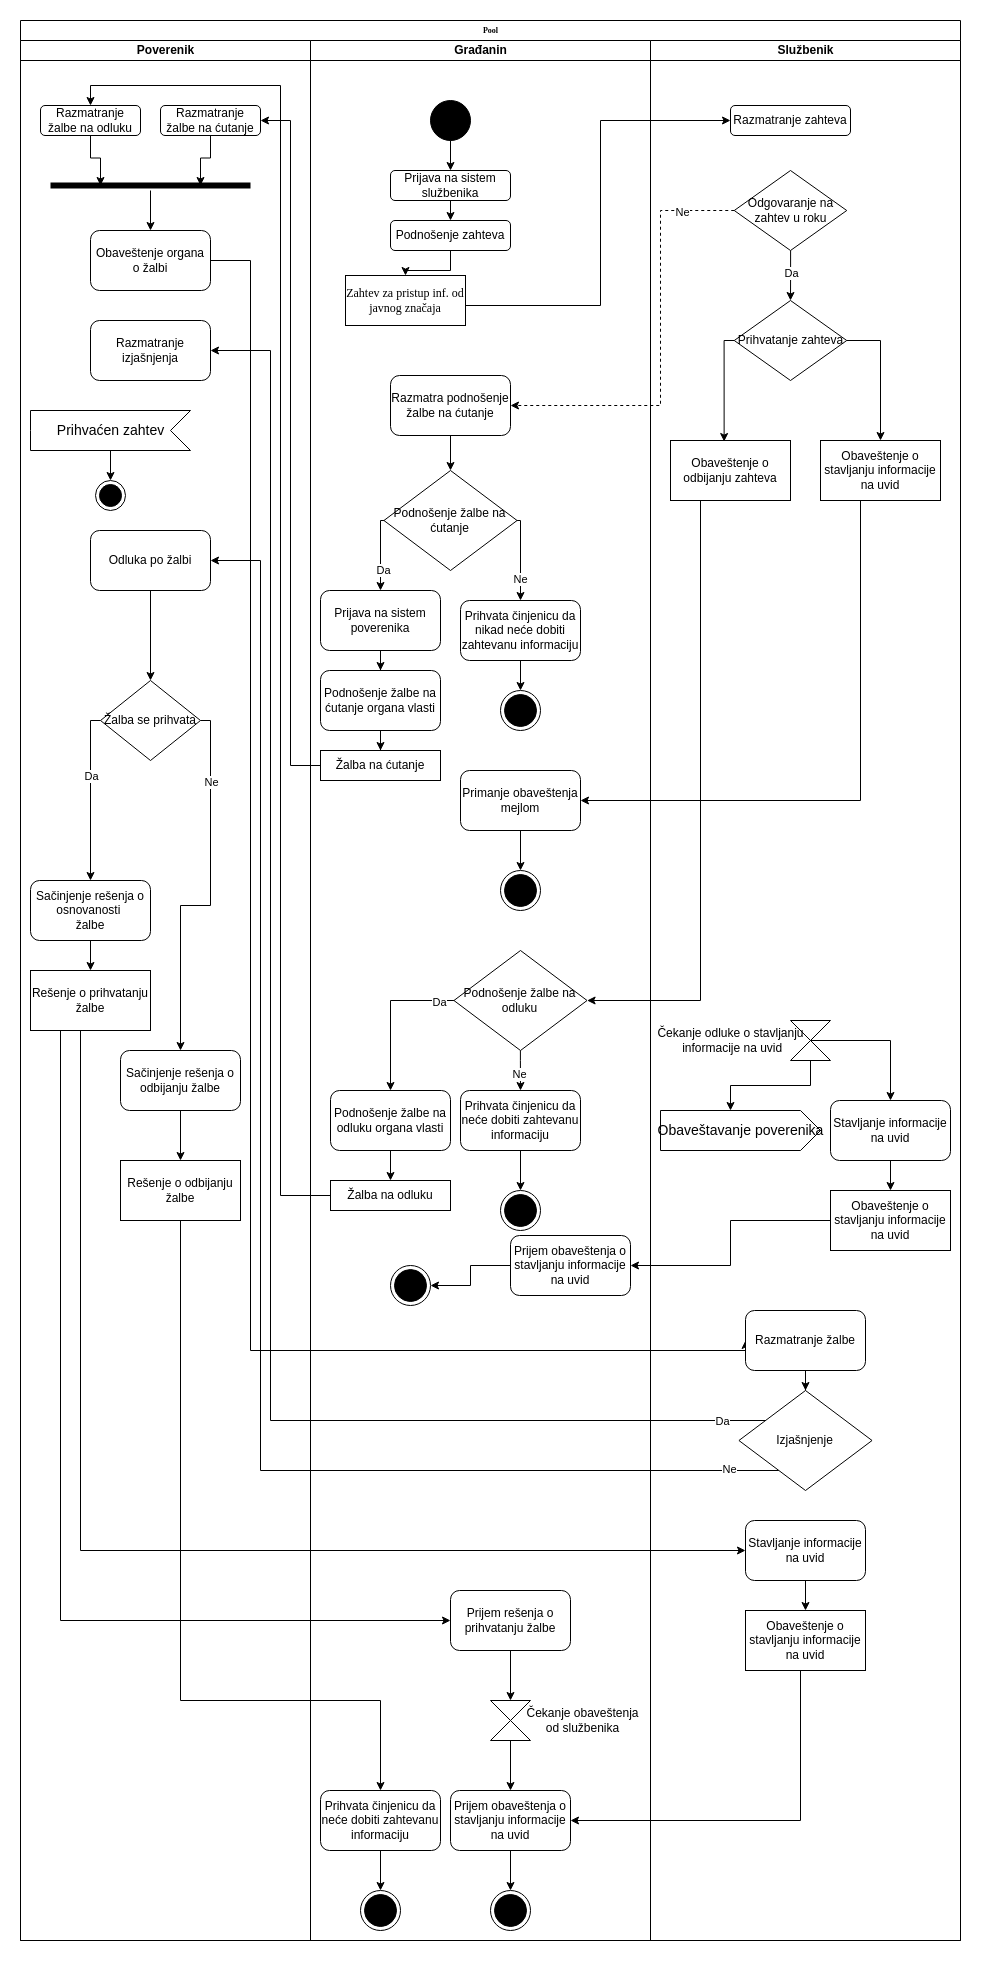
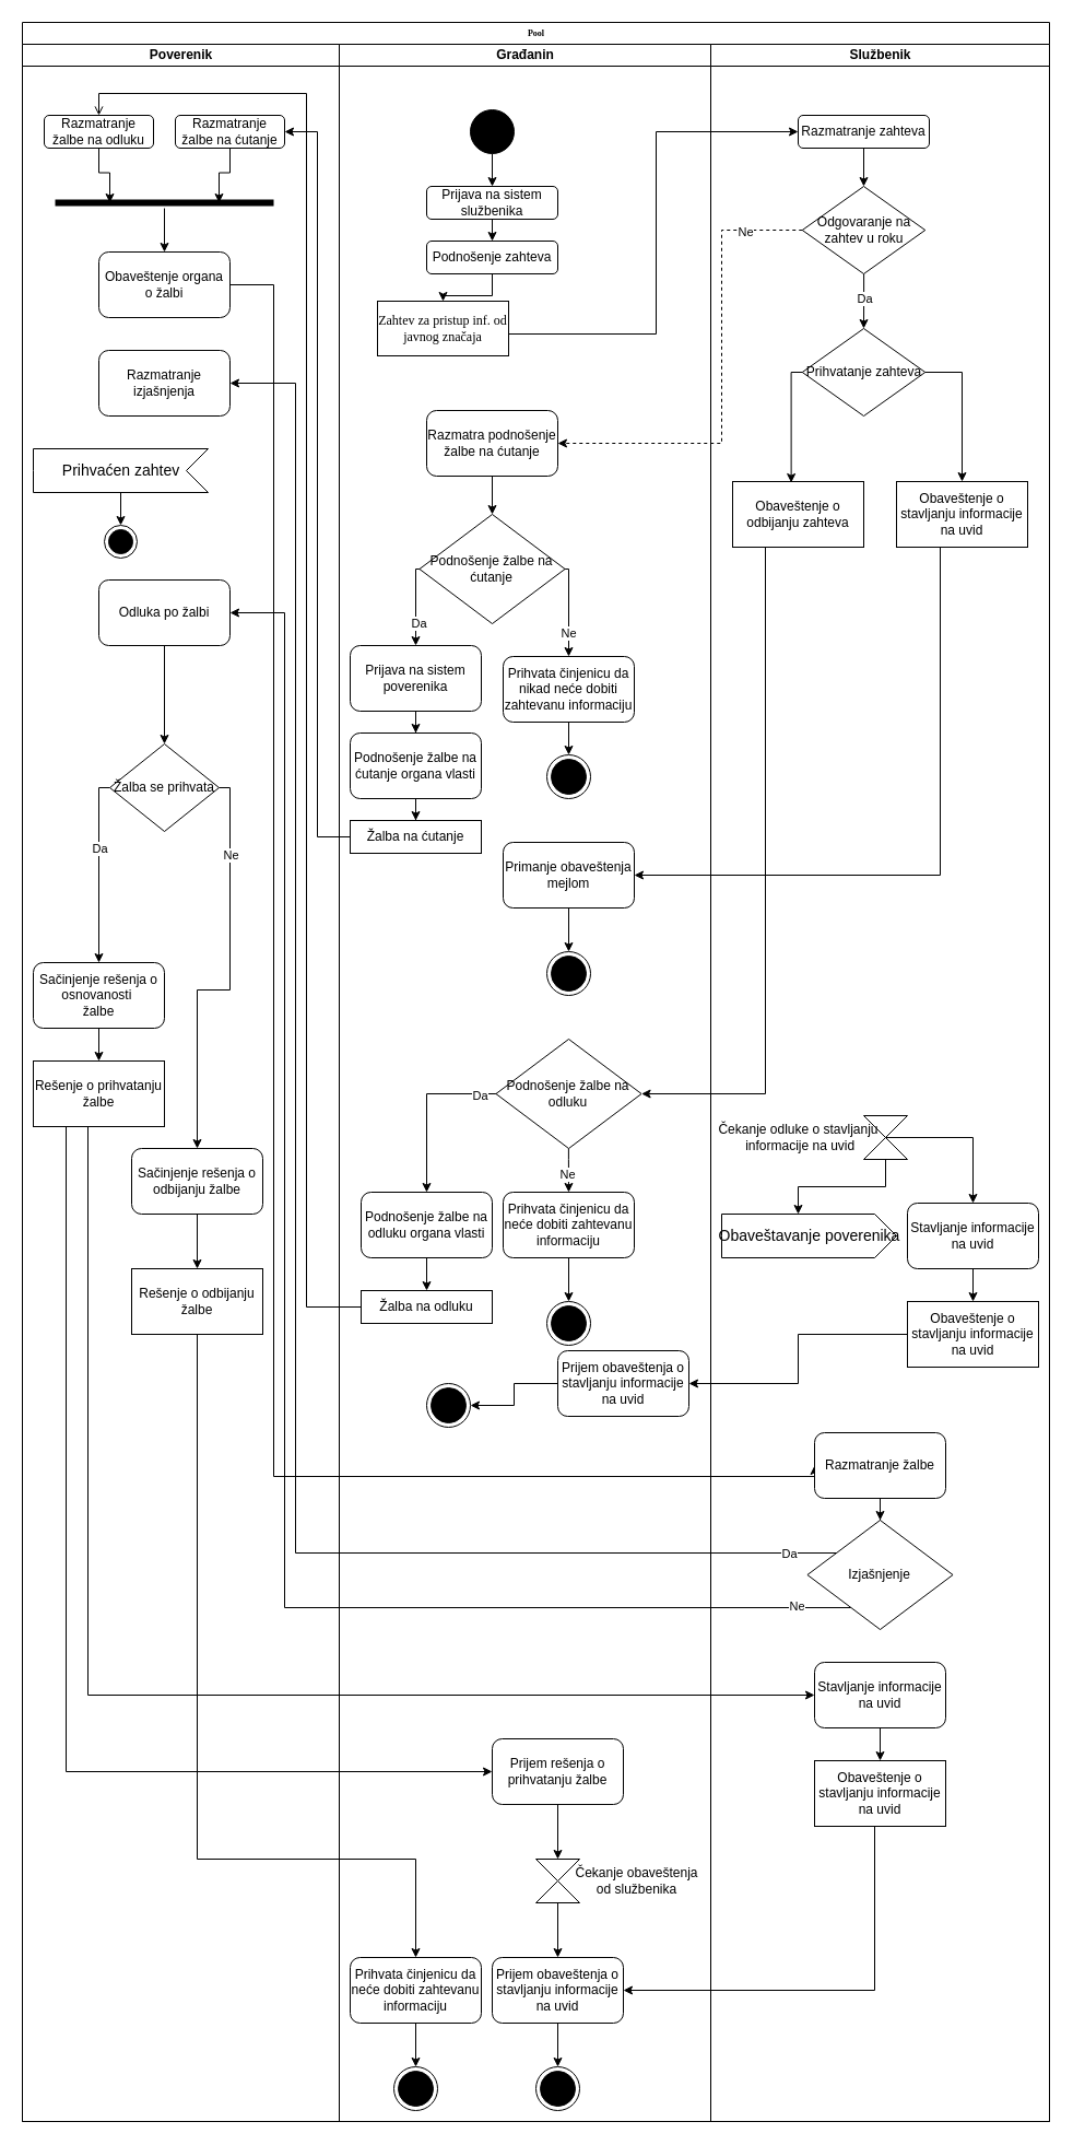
- <mxCell id="89" style="edgeStyle=orthogonalEdgeStyle;rounded=0;orthogonalLoop=1;jettySize=auto;html=1;entryX=0.5;entryY=0;entryDx=0;entryDy=0;" edge="1" parent="2" source="70" target="15"><mxGeometry relative="1" as="geometry"><mxPoint x="260" y="69" as="targetPoint" /><Array as="points"><mxPoint x="260" y="1175" /><mxPoint x="260" y="65" /><mxPoint x="70" y="65" /></Array></mxGeometry></mxCell>
+ <mxCell id="89" style="edgeStyle=orthogonalEdgeStyle;rounded=0;orthogonalLoop=1;jettySize=auto;html=1;entryX=0.5;entryY=0;entryDx=0;entryDy=0;endArrow=open;" edge="1" parent="2" source="70" target="15"><mxGeometry relative="1" as="geometry"><mxPoint x="260" y="69" as="targetPoint" /><Array as="points"><mxPoint x="260" y="1175" /><mxPoint x="260" y="65" /><mxPoint x="70" y="65" /></Array></mxGeometry></mxCell>
+ <mxCell id="100" style="edgeStyle=orthogonalEdgeStyle;rounded=0;orthogonalLoop=1;jettySize=auto;html=1;entryX=0.5;entryY=0;entryDx=0;entryDy=0;" edge="1" parent="99" source="101" target="104"><mxGeometry relative="1" as="geometry" /></mxCell>
